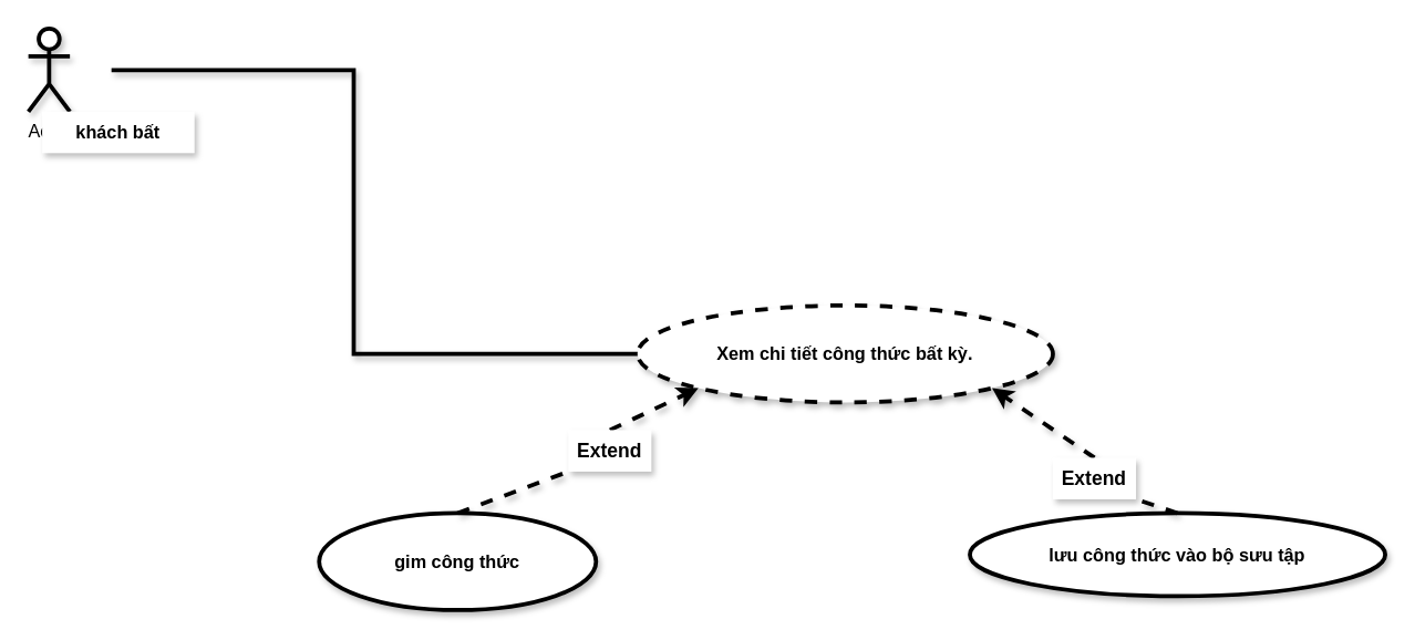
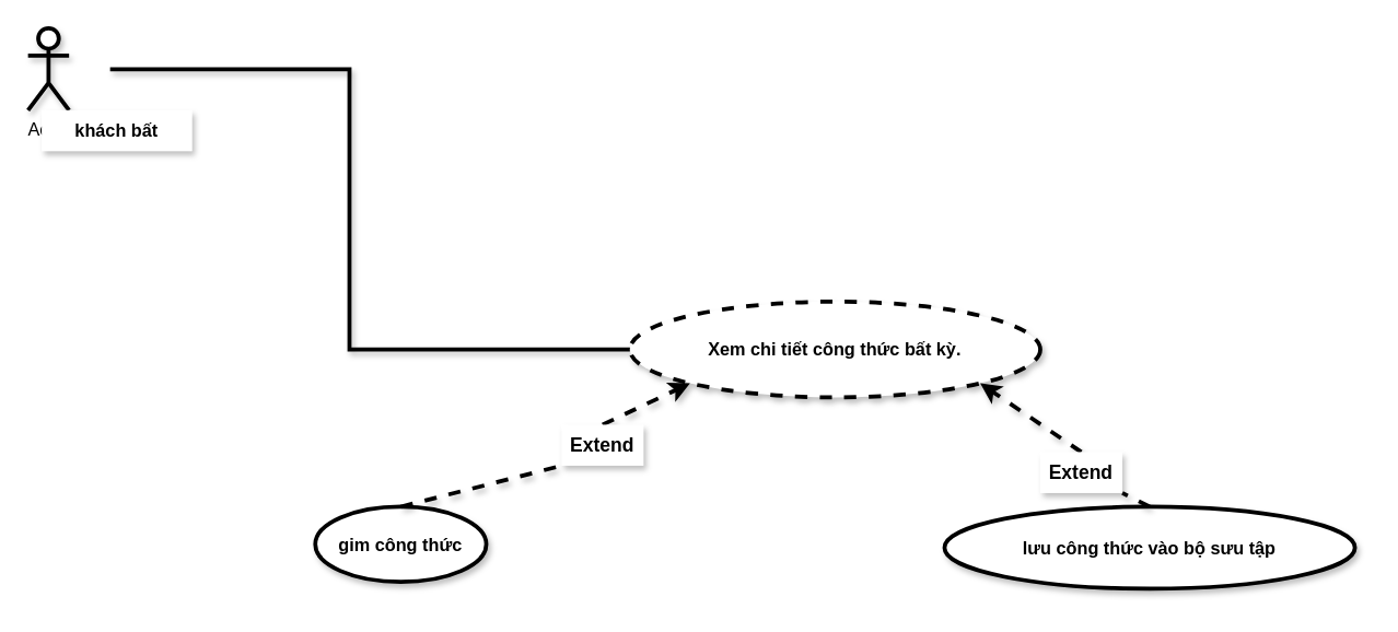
- <mxCell id="9" value="lưu công thức vào bộ sưu tập" style="ellipse;whiteSpace=wrap;html=1;align=center;newEdgeStyle={&quot;edgeStyle&quot;:&quot;entityRelationEdgeStyle&quot;,&quot;startArrow&quot;:&quot;none&quot;,&quot;endArrow&quot;:&quot;none&quot;,&quot;segment&quot;:10,&quot;curved&quot;:1};treeFolding=1;treeMoving=1;shadow=1;fontSize=13;strokeWidth=3;fillColor=default;gradientColor=#ffffff;fontStyle=1" parent="1" vertex="1"><mxGeometry x="700" y="370" width="300" height="60" as="geometry" /></mxCell>
+ <mxCell id="9" value="lưu công thức vào bộ sưu tập" style="ellipse;whiteSpace=wrap;html=1;align=center;newEdgeStyle={&quot;edgeStyle&quot;:&quot;entityRelationEdgeStyle&quot;,&quot;startArrow&quot;:&quot;none&quot;,&quot;endArrow&quot;:&quot;none&quot;,&quot;segment&quot;:10,&quot;curved&quot;:1};treeFolding=1;treeMoving=1;shadow=1;fontSize=13;strokeWidth=3;fillColor=default;gradientColor=#ffffff;fontStyle=1" parent="1" vertex="1"><mxGeometry x="690" y="370" width="300" height="60" as="geometry" /></mxCell>
- <mxCell id="7" value="gim công thức" style="ellipse;whiteSpace=wrap;html=1;align=center;newEdgeStyle={&quot;edgeStyle&quot;:&quot;entityRelationEdgeStyle&quot;,&quot;startArrow&quot;:&quot;none&quot;,&quot;endArrow&quot;:&quot;none&quot;,&quot;segment&quot;:10,&quot;curved&quot;:1};treeFolding=1;treeMoving=1;shadow=1;fontSize=13;strokeWidth=3;fillColor=default;gradientColor=#ffffff;fontStyle=1" parent="1" vertex="1"><mxGeometry x="230" y="370" width="200" height="70" as="geometry" /></mxCell>
+ <mxCell id="7" value="gim công thức" style="ellipse;whiteSpace=wrap;html=1;align=center;newEdgeStyle={&quot;edgeStyle&quot;:&quot;entityRelationEdgeStyle&quot;,&quot;startArrow&quot;:&quot;none&quot;,&quot;endArrow&quot;:&quot;none&quot;,&quot;segment&quot;:10,&quot;curved&quot;:1};treeFolding=1;treeMoving=1;shadow=1;fontSize=13;strokeWidth=3;fillColor=default;gradientColor=#ffffff;fontStyle=1" parent="1" vertex="1"><mxGeometry x="230" y="370" width="125" height="55" as="geometry" /></mxCell>
